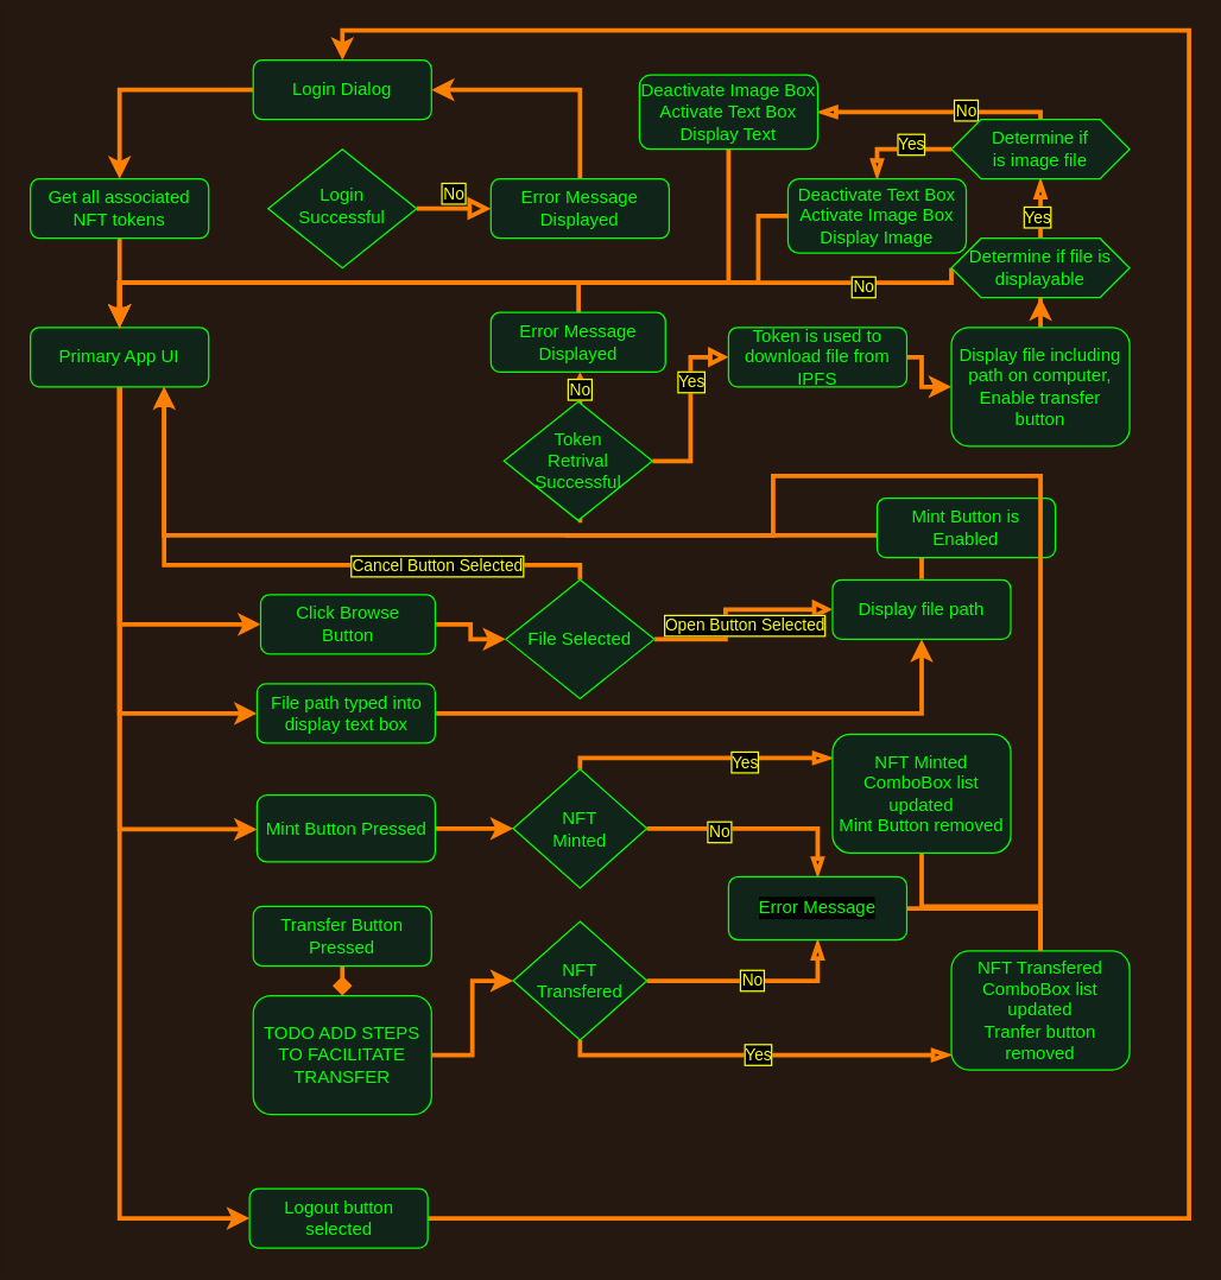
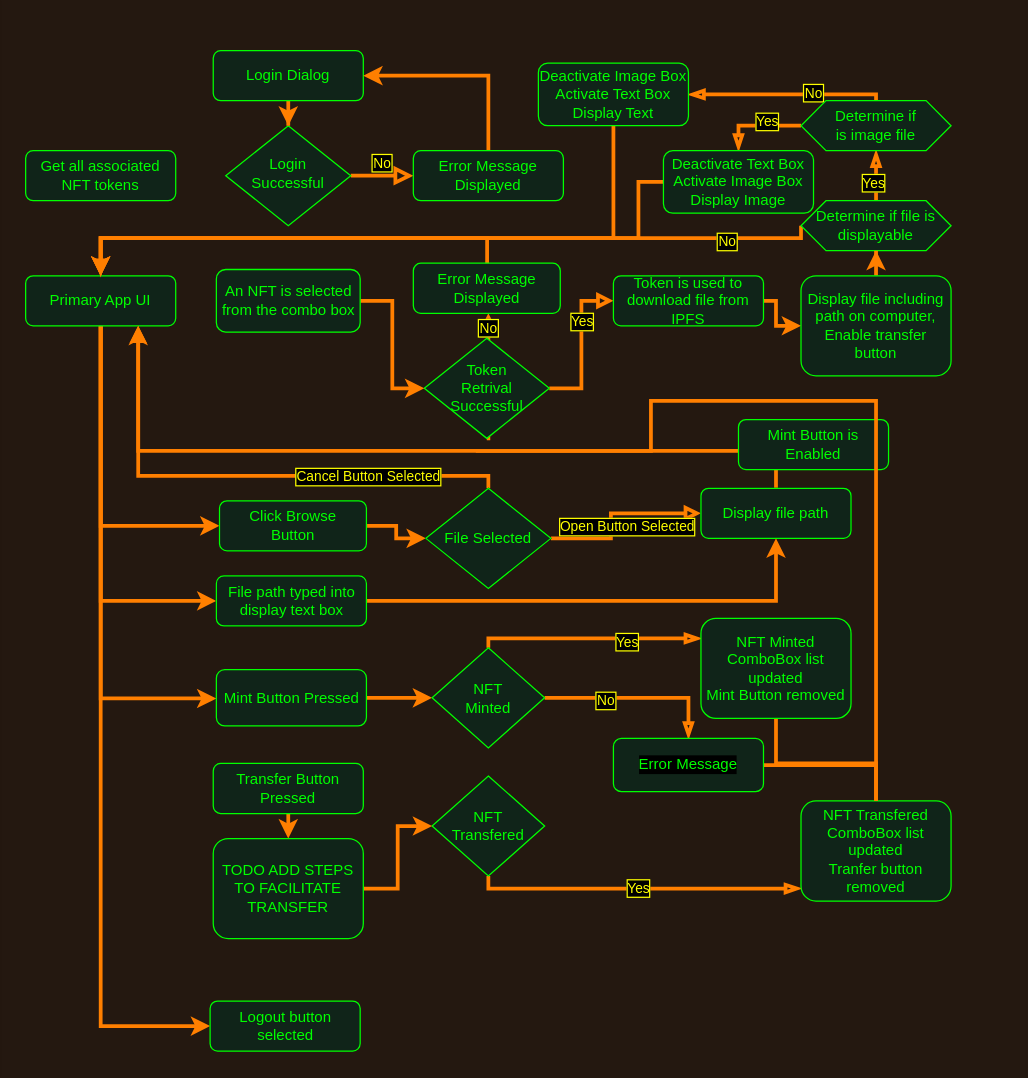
- <mxCell id="4" value="" style="edgeStyle=orthogonalEdgeStyle;rounded=0;orthogonalLoop=1;jettySize=auto;html=1;strokeColor=#FF7F00;strokeWidth=3;fontColor=#00ff00;labelBackgroundColor=none;" parent="1" source="5" target="14" edge="1"><mxGeometry relative="1" as="geometry" /></mxCell>
+ <mxCell id="4" value="" style="edgeStyle=orthogonalEdgeStyle;rounded=0;orthogonalLoop=1;jettySize=auto;html=1;strokeColor=#FF7F00;strokeWidth=3;fontColor=#00ff00;labelBackgroundColor=none;" parent="1" source="5" target="3" edge="1"><mxGeometry relative="1" as="geometry" /></mxCell>
- <mxCell id="13" style="edgeStyle=orthogonalEdgeStyle;rounded=0;orthogonalLoop=1;jettySize=auto;html=1;exitX=0.5;exitY=1;exitDx=0;exitDy=0;entryX=0.5;entryY=0;entryDx=0;entryDy=0;strokeColor=#FF7F00;strokeWidth=3;fontColor=#00ff00;labelBackgroundColor=none;" parent="1" source="14" target="12" edge="1"><mxGeometry relative="1" as="geometry" /></mxCell>
+ <mxCell id="21" value="&lt;span&gt;An NFT is selected from the combo box&lt;/span&gt;" style="rounded=1;whiteSpace=wrap;html=1;fontColor=#00ff00;labelBackgroundColor=none;fillColor=#102419;strokeColor=#00FF00;" parent="1" vertex="1"><mxGeometry x="172.5" y="215" width="115" height="50" as="geometry" /></mxCell>
+ <mxCell id="20" style="edgeStyle=orthogonalEdgeStyle;rounded=0;orthogonalLoop=1;jettySize=auto;html=1;entryX=0;entryY=0.5;entryDx=0;entryDy=0;strokeColor=#FF7F00;strokeWidth=3;fontColor=#00ff00;labelBackgroundColor=none;" parent="1" source="21" target="19" edge="1"><mxGeometry relative="1" as="geometry" /></mxCell>
- <mxCell id="77" style="edgeStyle=orthogonalEdgeStyle;rounded=0;orthogonalLoop=1;jettySize=auto;html=1;labelBackgroundColor=#000000;fontColor=#00FF00;endArrow=classic;endFill=1;strokeColor=#FF7F00;strokeWidth=3;" parent="1" source="78" target="5" edge="1"><mxGeometry relative="1" as="geometry"><mxPoint x="790" y="-10" as="targetPoint" /><Array as="points"><mxPoint x="800" y="820" /><mxPoint x="800" y="20" /><mxPoint x="230" y="20" /></Array></mxGeometry></mxCell>
- <mxCell id="61" style="edgeStyle=orthogonalEdgeStyle;rounded=0;orthogonalLoop=1;jettySize=auto;html=1;exitX=0.5;exitY=1;exitDx=0;exitDy=0;entryX=0.5;entryY=0;entryDx=0;entryDy=0;labelBackgroundColor=#000000;fontColor=#00FF00;endArrow=diamond;endFill=1;strokeColor=#FF7F00;strokeWidth=3;" parent="1" source="62" target="80" edge="1"><mxGeometry relative="1" as="geometry" /></mxCell>
+ <mxCell id="61" style="edgeStyle=orthogonalEdgeStyle;rounded=0;orthogonalLoop=1;jettySize=auto;html=1;exitX=0.5;exitY=1;exitDx=0;exitDy=0;entryX=0.5;entryY=0;entryDx=0;entryDy=0;labelBackgroundColor=#000000;fontColor=#00FF00;endArrow=classic;endFill=1;strokeColor=#FF7F00;strokeWidth=3;" parent="1" source="62" target="80" edge="1"><mxGeometry relative="1" as="geometry" /></mxCell>
- <mxCell id="68" value="No" style="edgeStyle=orthogonalEdgeStyle;rounded=0;orthogonalLoop=1;jettySize=auto;html=1;exitX=1;exitY=0.5;exitDx=0;exitDy=0;labelBackgroundColor=#000000;fontColor=#FFFF00;endArrow=blockThin;endFill=0;strokeColor=#FF7F00;strokeWidth=3;labelBorderColor=#FFFF00;" parent="1" source="70" target="72" edge="1"><mxGeometry relative="1" as="geometry"><Array as="points"><mxPoint x="550" y="660" /></Array></mxGeometry></mxCell>
